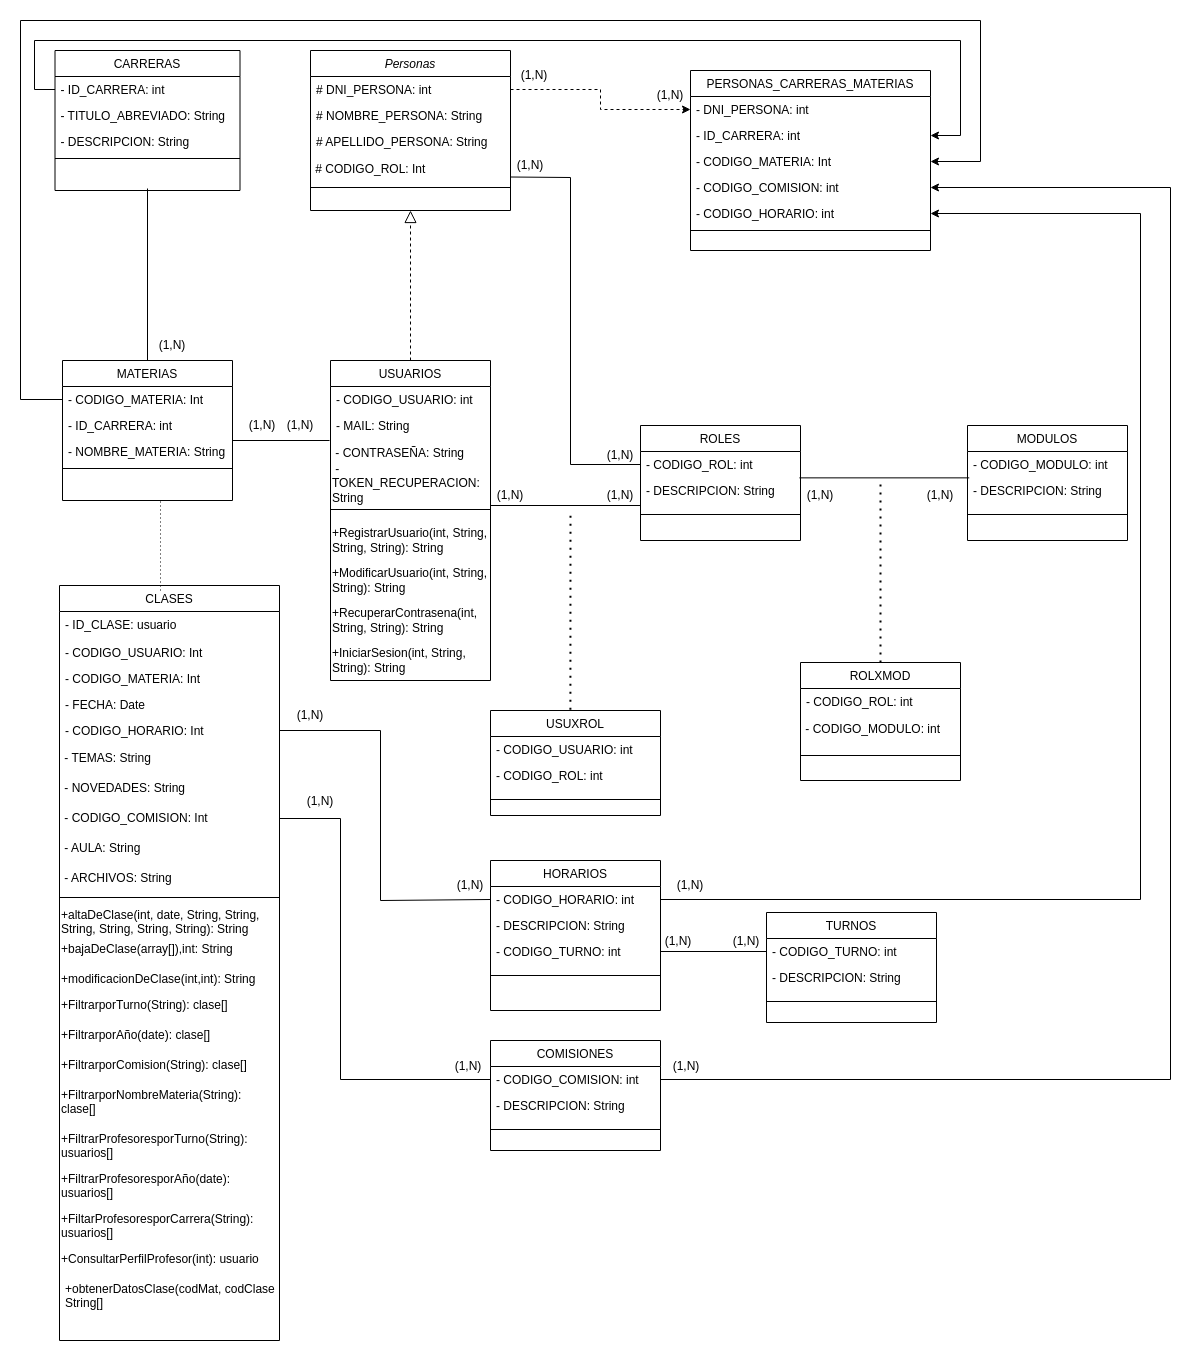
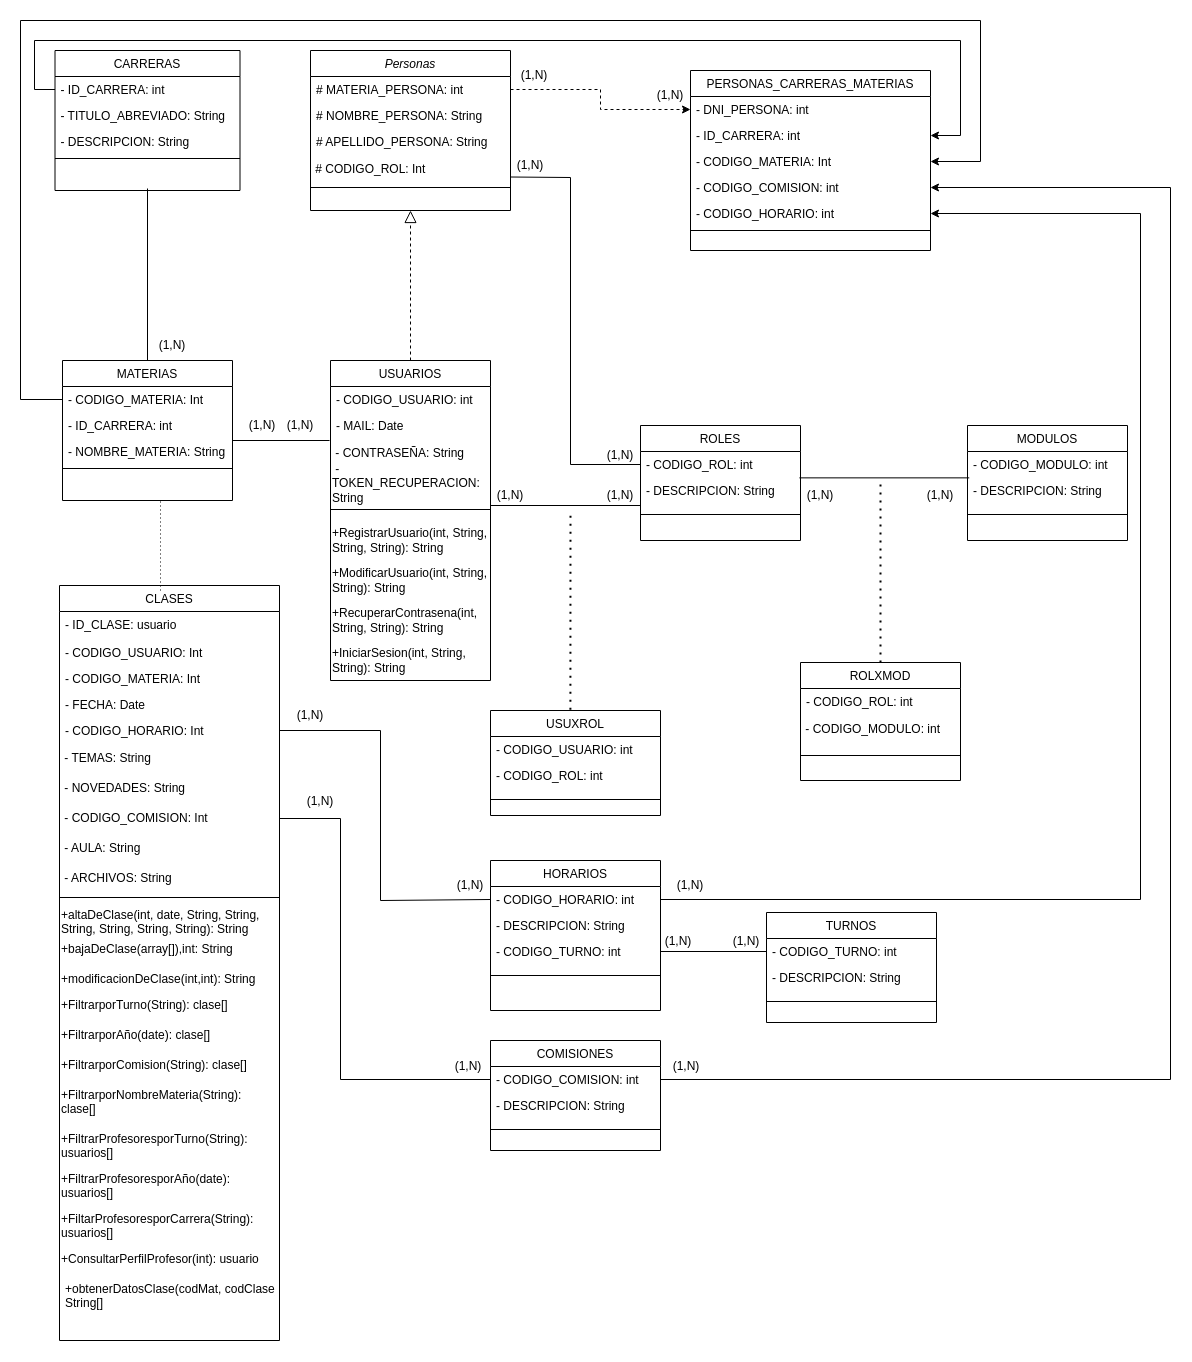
- <mxCell id="3" value="# DNI_PERSONA: int" style="text;align=left;verticalAlign=top;spacingLeft=4;spacingRight=4;overflow=hidden;rotatable=0;points=[[0,0.5],[1,0.5]];portConstraint=eastwest;" parent="2" vertex="1"><mxGeometry y="26" width="200" height="26" as="geometry" /></mxCell>
+ <mxCell id="3" value="# MATERIA_PERSONA: int" style="text;align=left;verticalAlign=top;spacingLeft=4;spacingRight=4;overflow=hidden;rotatable=0;points=[[0,0.5],[1,0.5]];portConstraint=eastwest;" parent="2" vertex="1"><mxGeometry y="26" width="200" height="26" as="geometry" /></mxCell>
- <mxCell id="10" value="- MAIL: String" style="text;align=left;verticalAlign=top;spacingLeft=4;spacingRight=4;overflow=hidden;rotatable=0;points=[[0,0.5],[1,0.5]];portConstraint=eastwest;rounded=0;shadow=0;html=0;" parent="8" vertex="1"><mxGeometry y="52" width="160" height="26" as="geometry" /></mxCell>
+ <mxCell id="10" value="- MAIL: Date" style="text;align=left;verticalAlign=top;spacingLeft=4;spacingRight=4;overflow=hidden;rotatable=0;points=[[0,0.5],[1,0.5]];portConstraint=eastwest;rounded=0;shadow=0;html=0;" parent="8" vertex="1"><mxGeometry y="52" width="160" height="26" as="geometry" /></mxCell>
